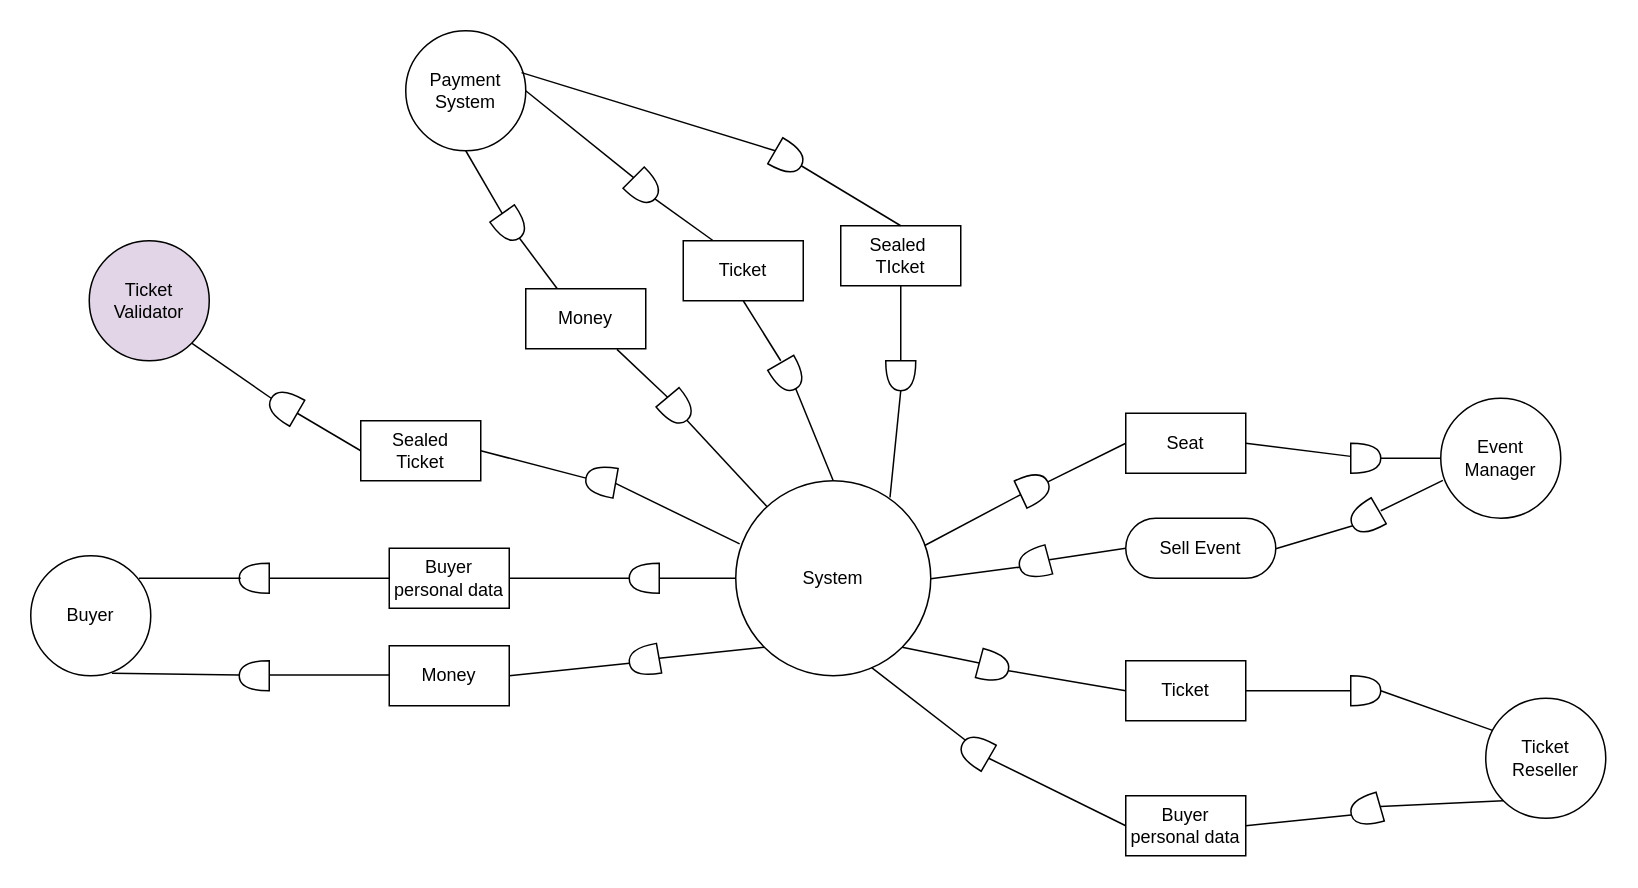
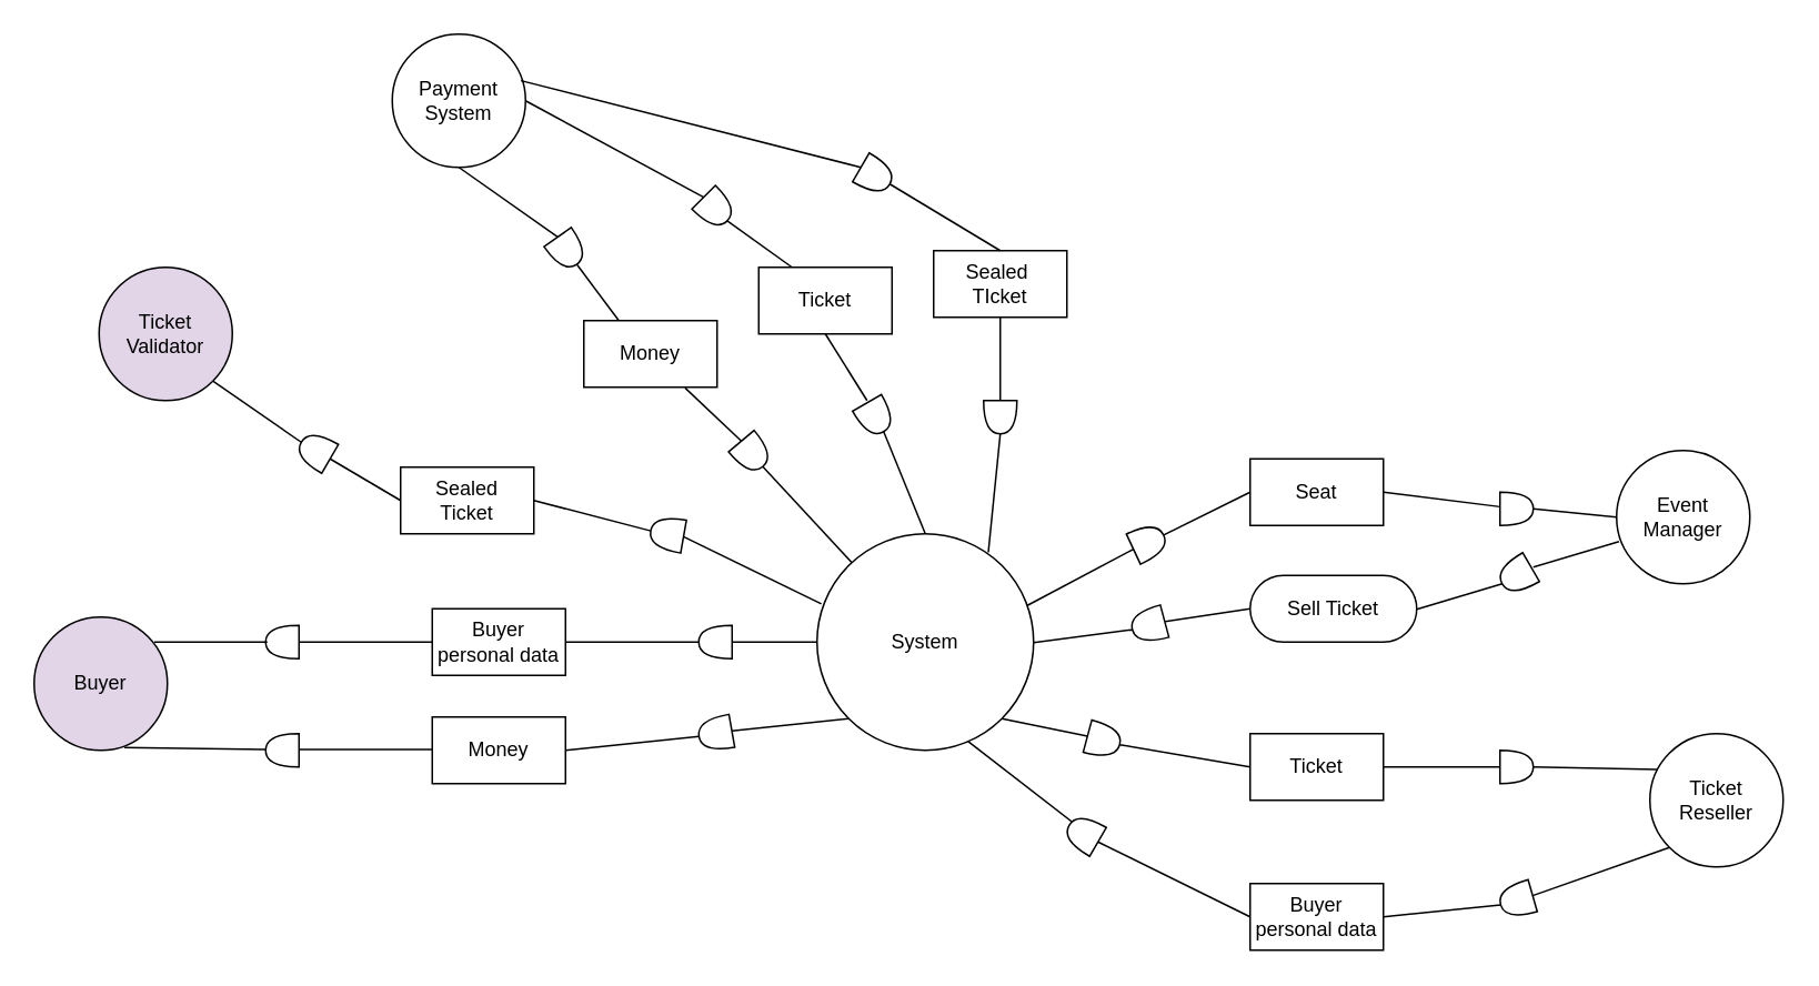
- <mxCell id="14" value="Payment&lt;br&gt;System" style="ellipse;whiteSpace=wrap;html=1;aspect=fixed;" vertex="1" parent="1"><mxGeometry x="270" y="20" width="80" height="80" as="geometry" /></mxCell>
+ <mxCell id="14" value="Payment&lt;br&gt;System" style="ellipse;whiteSpace=wrap;html=1;aspect=fixed;" vertex="1" parent="1"><mxGeometry x="235" y="20" width="80" height="80" as="geometry" /></mxCell>
- <mxCell id="11" value="Event Manager" style="ellipse;whiteSpace=wrap;html=1;aspect=fixed;" vertex="1" parent="1"><mxGeometry x="960" y="265" width="80" height="80" as="geometry" /></mxCell>
+ <mxCell id="11" value="Event Manager" style="ellipse;whiteSpace=wrap;html=1;aspect=fixed;" vertex="1" parent="1"><mxGeometry x="970" y="270" width="80" height="80" as="geometry" /></mxCell>
- <mxCell id="46" value="Sell Event" style="rounded=1;whiteSpace=wrap;html=1;glass=0;arcSize=50;" vertex="1" parent="1"><mxGeometry x="750" y="345" width="100" height="40" as="geometry" /></mxCell>
+ <mxCell id="46" value="Sell Ticket" style="rounded=1;whiteSpace=wrap;html=1;glass=0;arcSize=50;" vertex="1" parent="1"><mxGeometry x="750" y="345" width="100" height="40" as="geometry" /></mxCell>
- <mxCell id="4" value="Buyer" style="ellipse;whiteSpace=wrap;html=1;aspect=fixed;" vertex="1" parent="1"><mxGeometry x="20" y="370" width="80" height="80" as="geometry" /></mxCell>
+ <mxCell id="4" value="Buyer" style="ellipse;whiteSpace=wrap;html=1;aspect=fixed;fillColor=#e1d5e7;" vertex="1" parent="1"><mxGeometry x="20" y="370" width="80" height="80" as="geometry" /></mxCell>
- <mxCell id="12" value="Ticket Reseller" style="ellipse;whiteSpace=wrap;html=1;aspect=fixed;" vertex="1" parent="1"><mxGeometry x="990" y="465" width="80" height="80" as="geometry" /></mxCell>
+ <mxCell id="12" value="Ticket Reseller" style="ellipse;whiteSpace=wrap;html=1;aspect=fixed;" vertex="1" parent="1"><mxGeometry x="990" y="440" width="80" height="80" as="geometry" /></mxCell>
